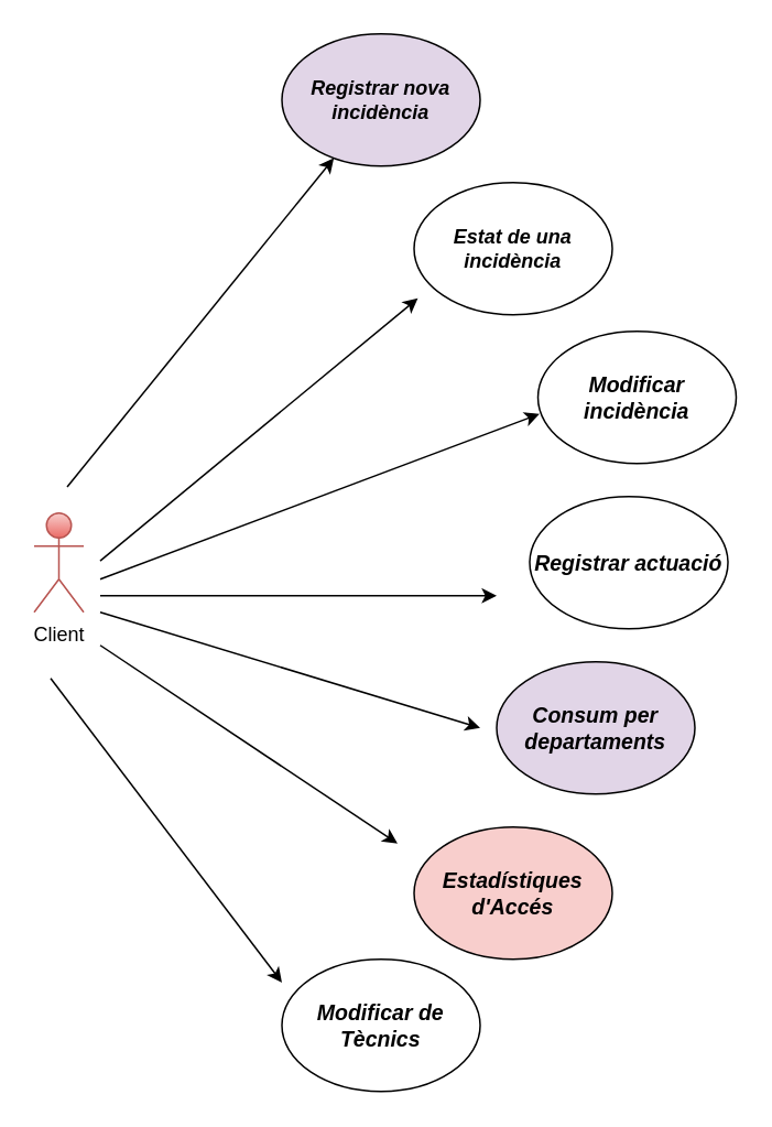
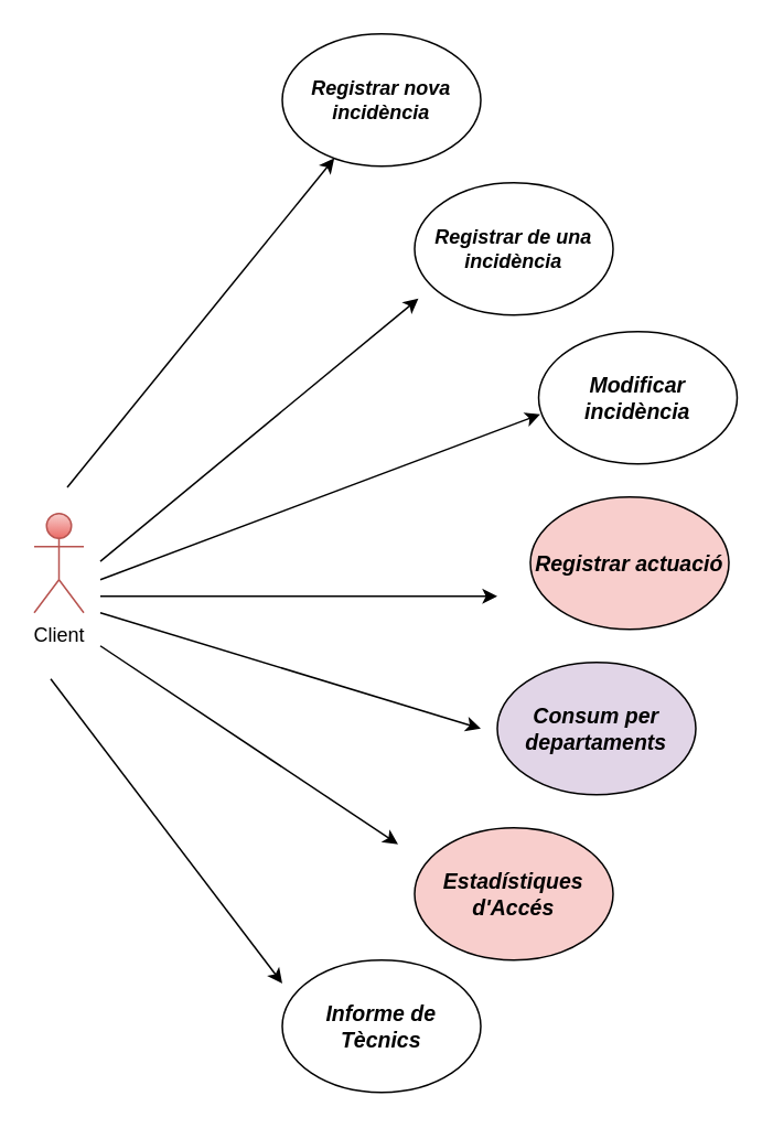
- <mxCell id="2" value="&lt;span style=&quot;box-sizing: border-box; font-variant-ligatures: normal; font-variant-caps: normal; letter-spacing: normal; orphans: 2; text-align: left; text-indent: 0px; text-transform: none; widows: 2; word-spacing: 0px; -webkit-text-stroke-width: 0px; white-space: normal; text-decoration-thickness: initial; text-decoration-style: initial; text-decoration-color: initial; font-family: Comfortaa, Arial; font-style: italic; vertical-align: baseline;&quot; class=&quot;C9DxTc&quot;&gt;&lt;font style=&quot;color: rgb(0, 0, 0);&quot;&gt;&lt;b style=&quot;&quot;&gt;Registrar nova incidència&lt;/b&gt;&lt;/font&gt;&lt;/span&gt;" style="ellipse;whiteSpace=wrap;html=1;fillColor=#e1d5e7;" vertex="1" parent="1"><mxGeometry x="170" y="20" width="120" height="80" as="geometry" /></mxCell>
+ <mxCell id="2" value="&lt;span style=&quot;box-sizing: border-box; font-variant-ligatures: normal; font-variant-caps: normal; letter-spacing: normal; orphans: 2; text-align: left; text-indent: 0px; text-transform: none; widows: 2; word-spacing: 0px; -webkit-text-stroke-width: 0px; white-space: normal; text-decoration-thickness: initial; text-decoration-style: initial; text-decoration-color: initial; font-family: Comfortaa, Arial; font-style: italic; vertical-align: baseline;&quot; class=&quot;C9DxTc&quot;&gt;&lt;font style=&quot;color: rgb(0, 0, 0);&quot;&gt;&lt;b style=&quot;&quot;&gt;Registrar nova incidència&lt;/b&gt;&lt;/font&gt;&lt;/span&gt;" style="ellipse;whiteSpace=wrap;html=1;" vertex="1" parent="1"><mxGeometry x="170" y="20" width="120" height="80" as="geometry" /></mxCell>
- <mxCell id="3" value="&lt;font style=&quot;color: rgb(0, 0, 0);&quot;&gt;&lt;b&gt;&lt;span style=&quot;box-sizing: border-box; text-align: left; font-family: Comfortaa, Arial; font-style: italic; vertical-align: baseline;&quot; class=&quot;C9DxTc&quot;&gt;Estat de una incidència&lt;/span&gt;&lt;/b&gt;&lt;/font&gt;" style="ellipse;whiteSpace=wrap;html=1;" vertex="1" parent="1"><mxGeometry x="250" y="110" width="120" height="80" as="geometry" /></mxCell>
+ <mxCell id="3" value="&lt;font style=&quot;color: rgb(0, 0, 0);&quot;&gt;&lt;b&gt;&lt;span style=&quot;box-sizing: border-box; text-align: left; font-family: Comfortaa, Arial; font-style: italic; vertical-align: baseline;&quot; class=&quot;C9DxTc&quot;&gt;Registrar de una incidència&lt;/span&gt;&lt;/b&gt;&lt;/font&gt;" style="ellipse;whiteSpace=wrap;html=1;" vertex="1" parent="1"><mxGeometry x="250" y="110" width="120" height="80" as="geometry" /></mxCell>
- <mxCell id="5" value="&lt;span style=&quot;font-family: Comfortaa, Arial; font-style: italic; text-align: left;&quot;&gt;&lt;font style=&quot;font-size: 13px; color: rgb(0, 0, 0);&quot;&gt;&lt;b style=&quot;&quot;&gt;Registrar actuació&lt;/b&gt;&lt;/font&gt;&lt;/span&gt;" style="ellipse;whiteSpace=wrap;html=1;" vertex="1" parent="1"><mxGeometry x="320" y="300" width="120" height="80" as="geometry" /></mxCell>
+ <mxCell id="5" value="&lt;span style=&quot;font-family: Comfortaa, Arial; font-style: italic; text-align: left;&quot;&gt;&lt;font style=&quot;font-size: 13px; color: rgb(0, 0, 0);&quot;&gt;&lt;b style=&quot;&quot;&gt;Registrar actuació&lt;/b&gt;&lt;/font&gt;&lt;/span&gt;" style="ellipse;whiteSpace=wrap;html=1;fillColor=#f8cecc;" vertex="1" parent="1"><mxGeometry x="320" y="300" width="120" height="80" as="geometry" /></mxCell>
- <mxCell id="6" value="&lt;span style=&quot;font-family: Comfortaa, Arial; font-style: italic; text-align: left;&quot;&gt;&lt;font style=&quot;font-size: 13px; color: rgb(0, 0, 0);&quot;&gt;&lt;b style=&quot;&quot;&gt;Modificar de Tècnics&lt;/b&gt;&lt;/font&gt;&lt;/span&gt;" style="ellipse;whiteSpace=wrap;html=1;" vertex="1" parent="1"><mxGeometry x="170" y="580" width="120" height="80" as="geometry" /></mxCell>
+ <mxCell id="6" value="&lt;span style=&quot;font-family: Comfortaa, Arial; font-style: italic; text-align: left;&quot;&gt;&lt;font style=&quot;font-size: 13px; color: rgb(0, 0, 0);&quot;&gt;&lt;b style=&quot;&quot;&gt;Informe de Tècnics&lt;/b&gt;&lt;/font&gt;&lt;/span&gt;" style="ellipse;whiteSpace=wrap;html=1;" vertex="1" parent="1"><mxGeometry x="170" y="580" width="120" height="80" as="geometry" /></mxCell>
